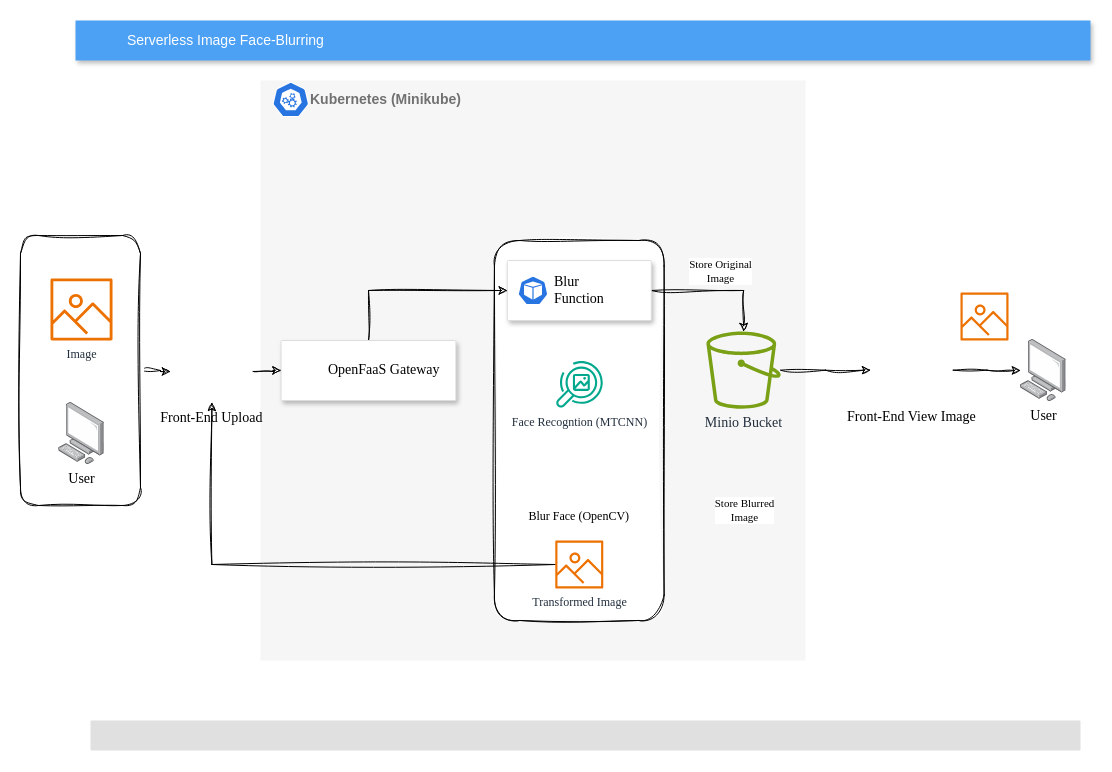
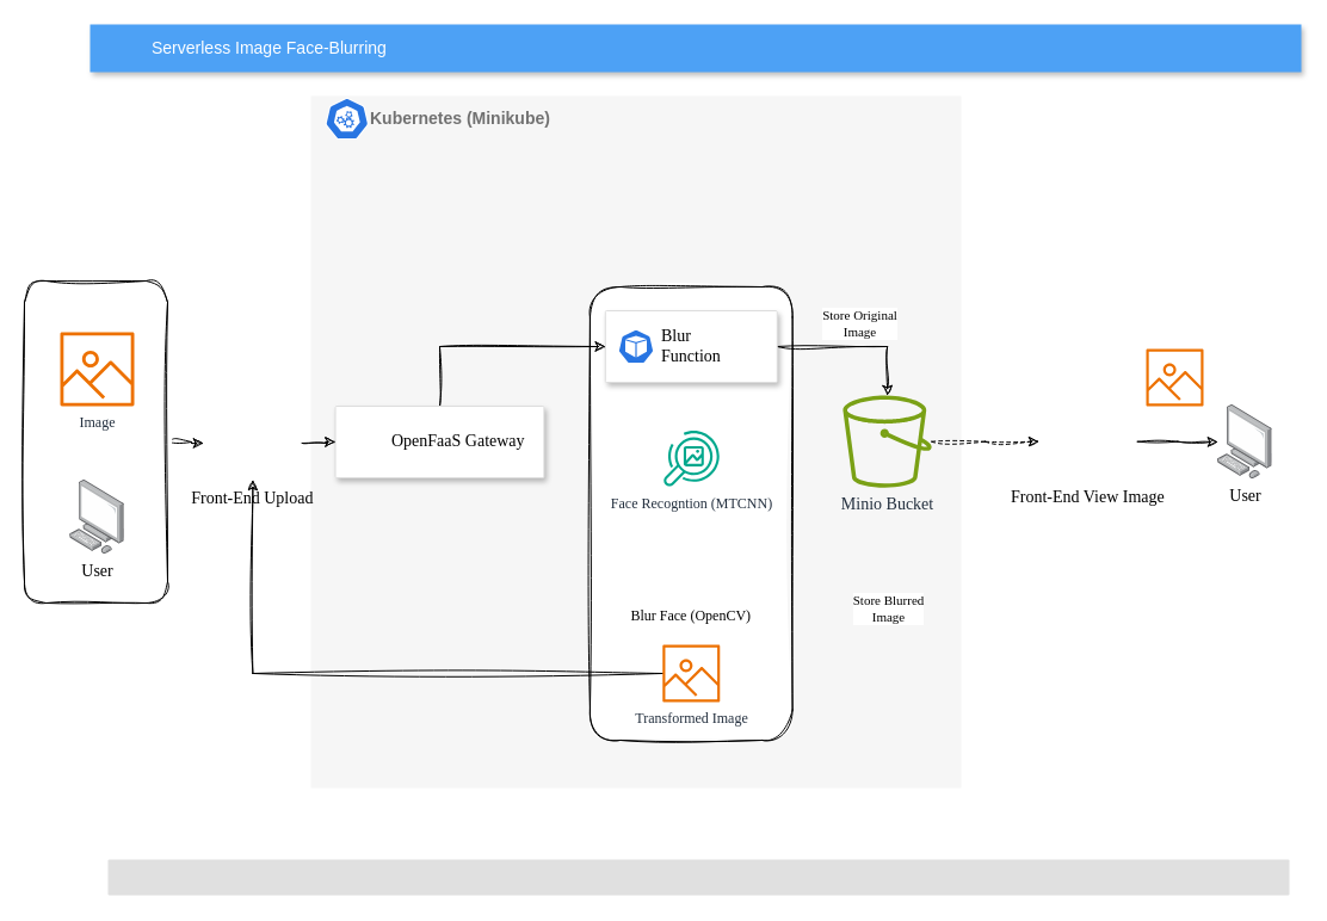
- <mxCell id="29" style="edgeStyle=orthogonalEdgeStyle;rounded=0;sketch=1;hachureGap=4;jiggle=2;curveFitting=1;orthogonalLoop=1;jettySize=auto;html=1;entryX=0;entryY=0.5;entryDx=0;entryDy=0;fontFamily=Architects Daughter;fontSource=https%3A%2F%2Ffonts.googleapis.com%2Fcss%3Ffamily%3DArchitects%2BDaughter;fontSize=16;" parent="1" source="12" target="28" edge="1"><mxGeometry relative="1" as="geometry" /></mxCell>
+ <mxCell id="29" style="edgeStyle=orthogonalEdgeStyle;rounded=0;sketch=1;hachureGap=4;jiggle=2;curveFitting=1;orthogonalLoop=1;jettySize=auto;html=1;entryX=0;entryY=0.5;entryDx=0;entryDy=0;fontFamily=Architects Daughter;fontSource=https%3A%2F%2Ffonts.googleapis.com%2Fcss%3Ffamily%3DArchitects%2BDaughter;fontSize=16;dashed=1;" parent="1" source="12" target="28" edge="1"><mxGeometry relative="1" as="geometry" /></mxCell>
